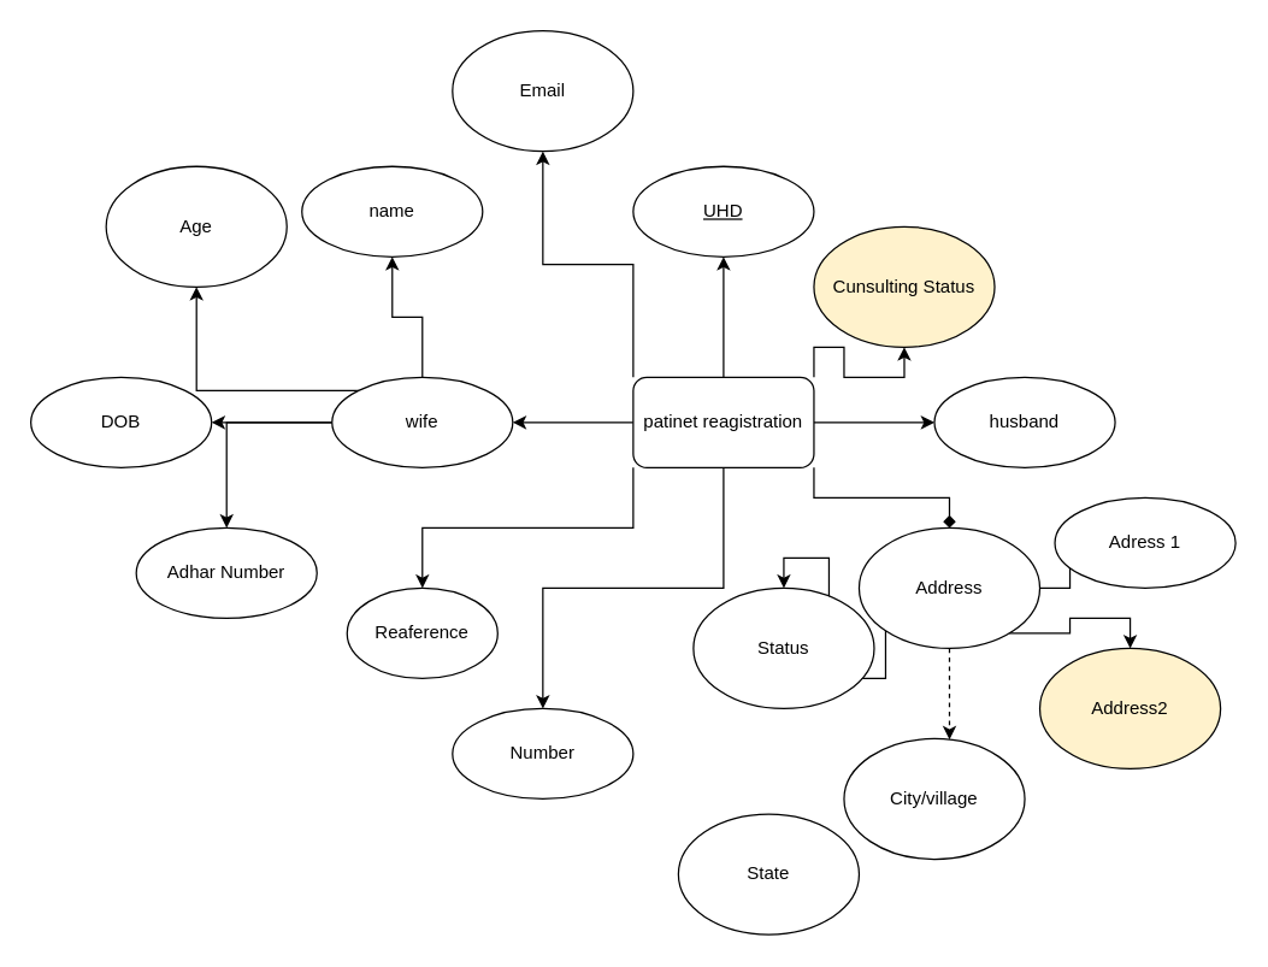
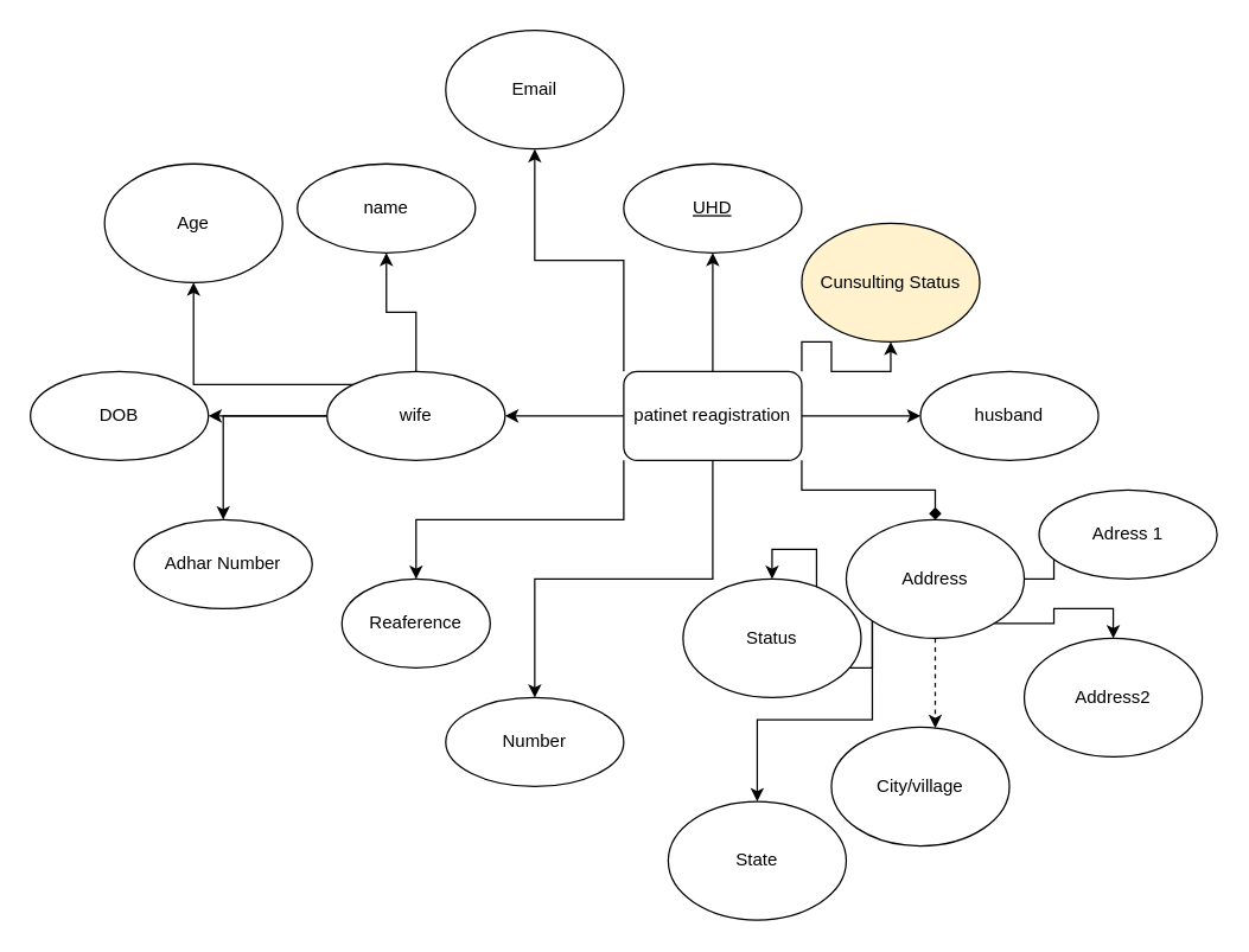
- <mxCell id="34" value="Address2" style="ellipse;whiteSpace=wrap;html=1;fillColor=#fff2cc;" vertex="1" parent="1"><mxGeometry x="690" y="430" width="120" height="80" as="geometry" /></mxCell>
+ <mxCell id="34" value="Address2" style="ellipse;whiteSpace=wrap;html=1;" vertex="1" parent="1"><mxGeometry x="690" y="430" width="120" height="80" as="geometry" /></mxCell>
+ <mxCell id="27" style="edgeStyle=orthogonalEdgeStyle;rounded=0;orthogonalLoop=1;jettySize=auto;html=1;exitX=0;exitY=1;exitDx=0;exitDy=0;" edge="1" parent="1" source="29" target="36"><mxGeometry relative="1" as="geometry"><mxPoint x="550" y="500" as="targetPoint" /></mxGeometry></mxCell>
